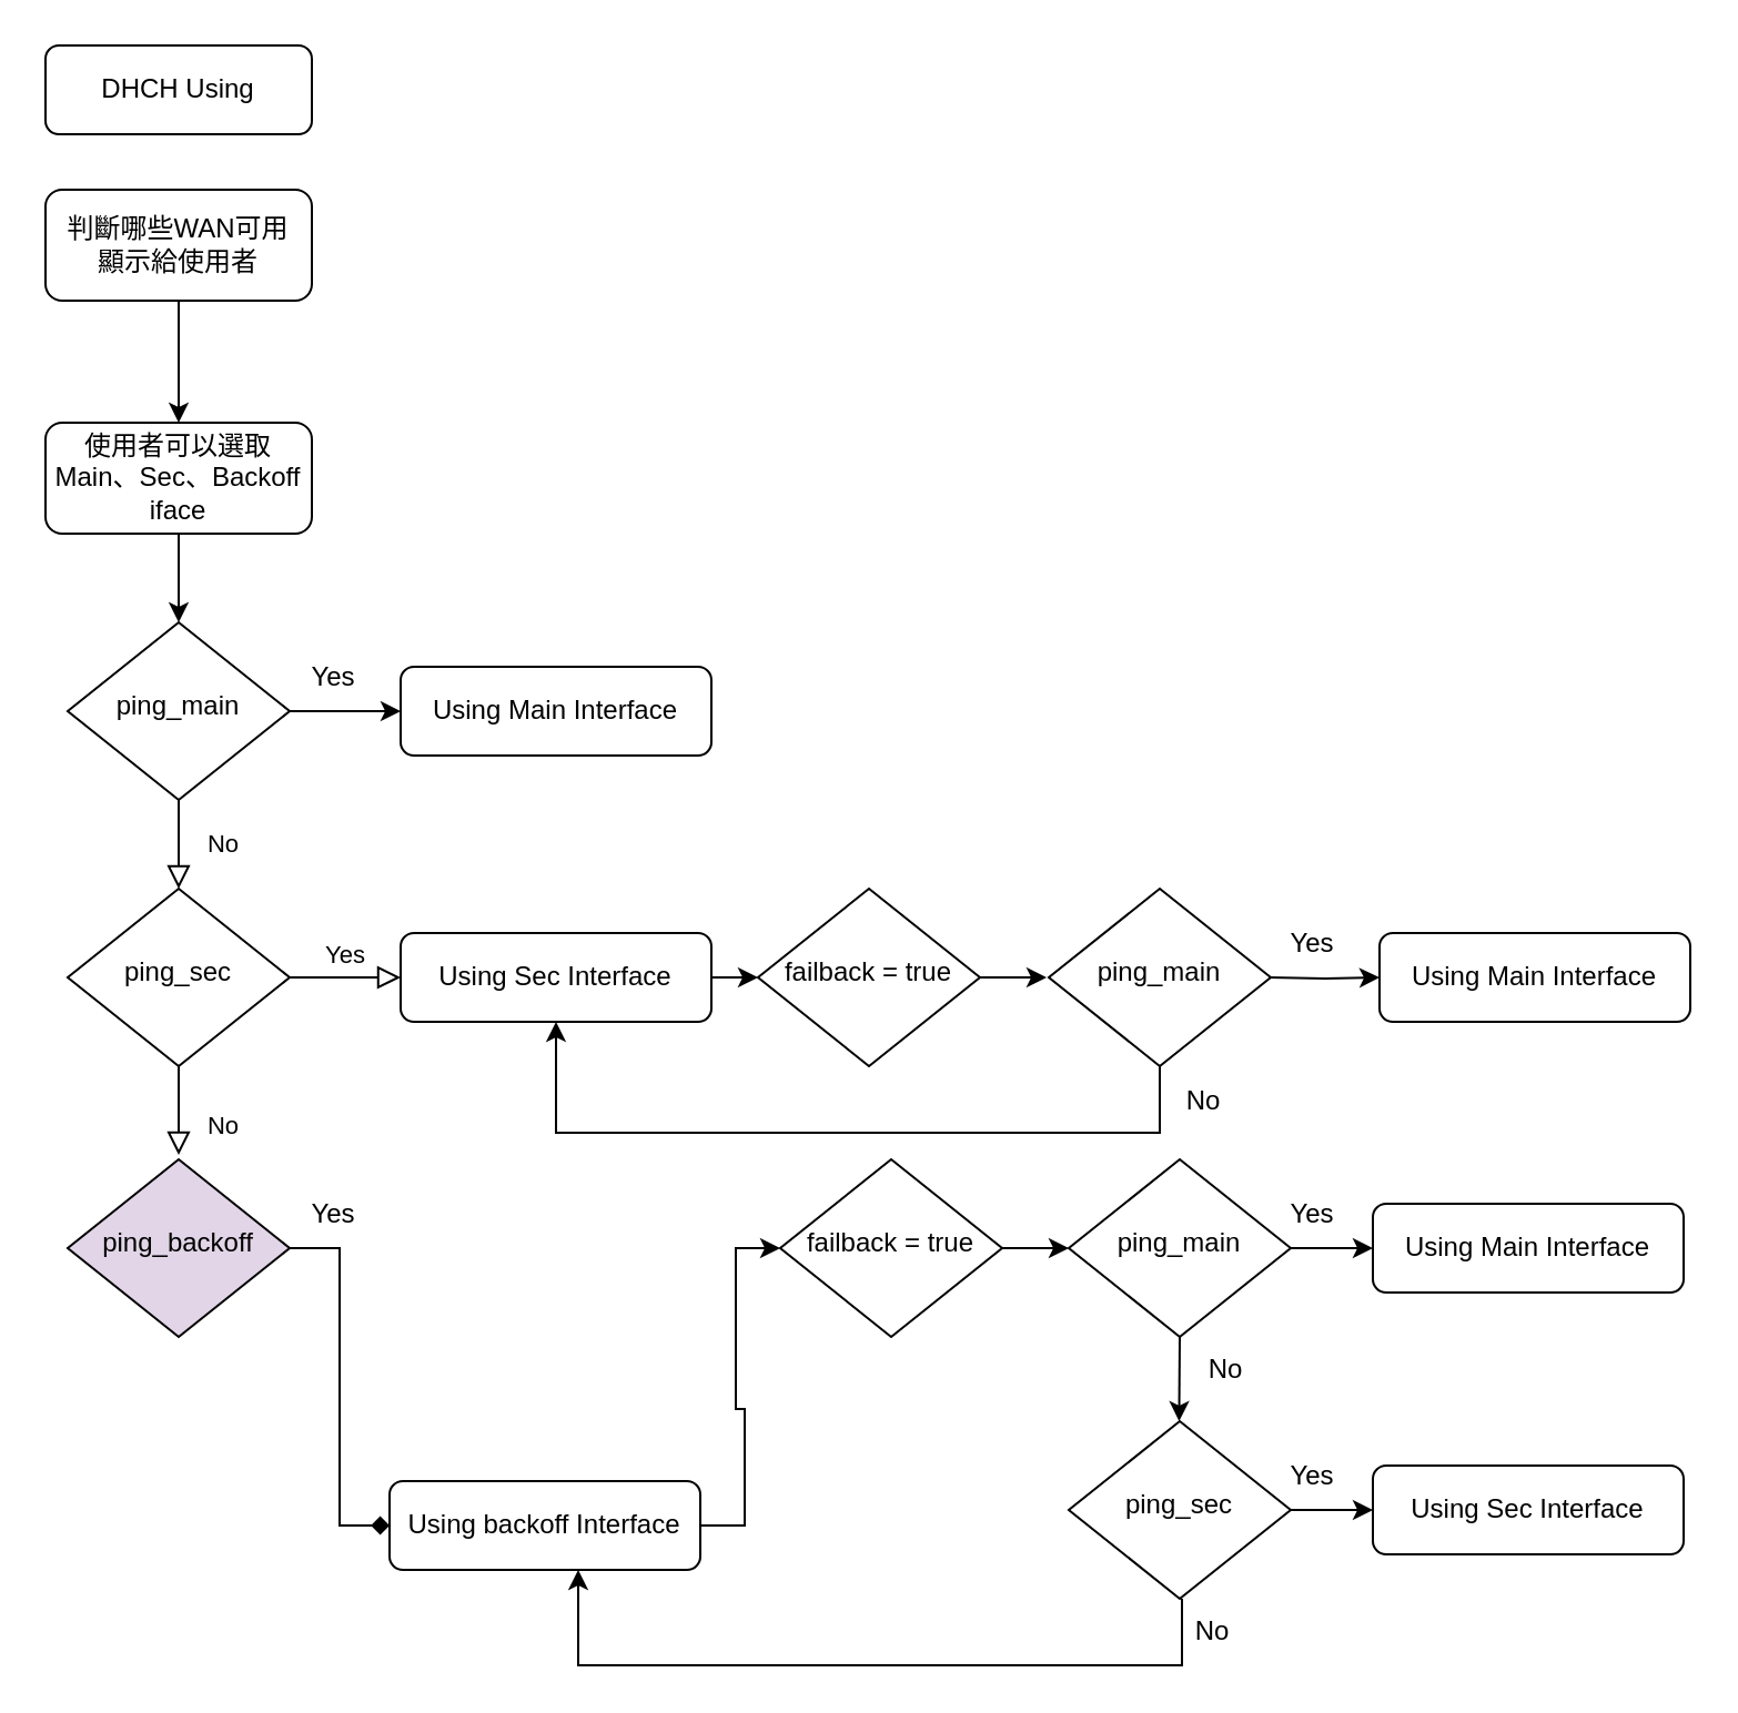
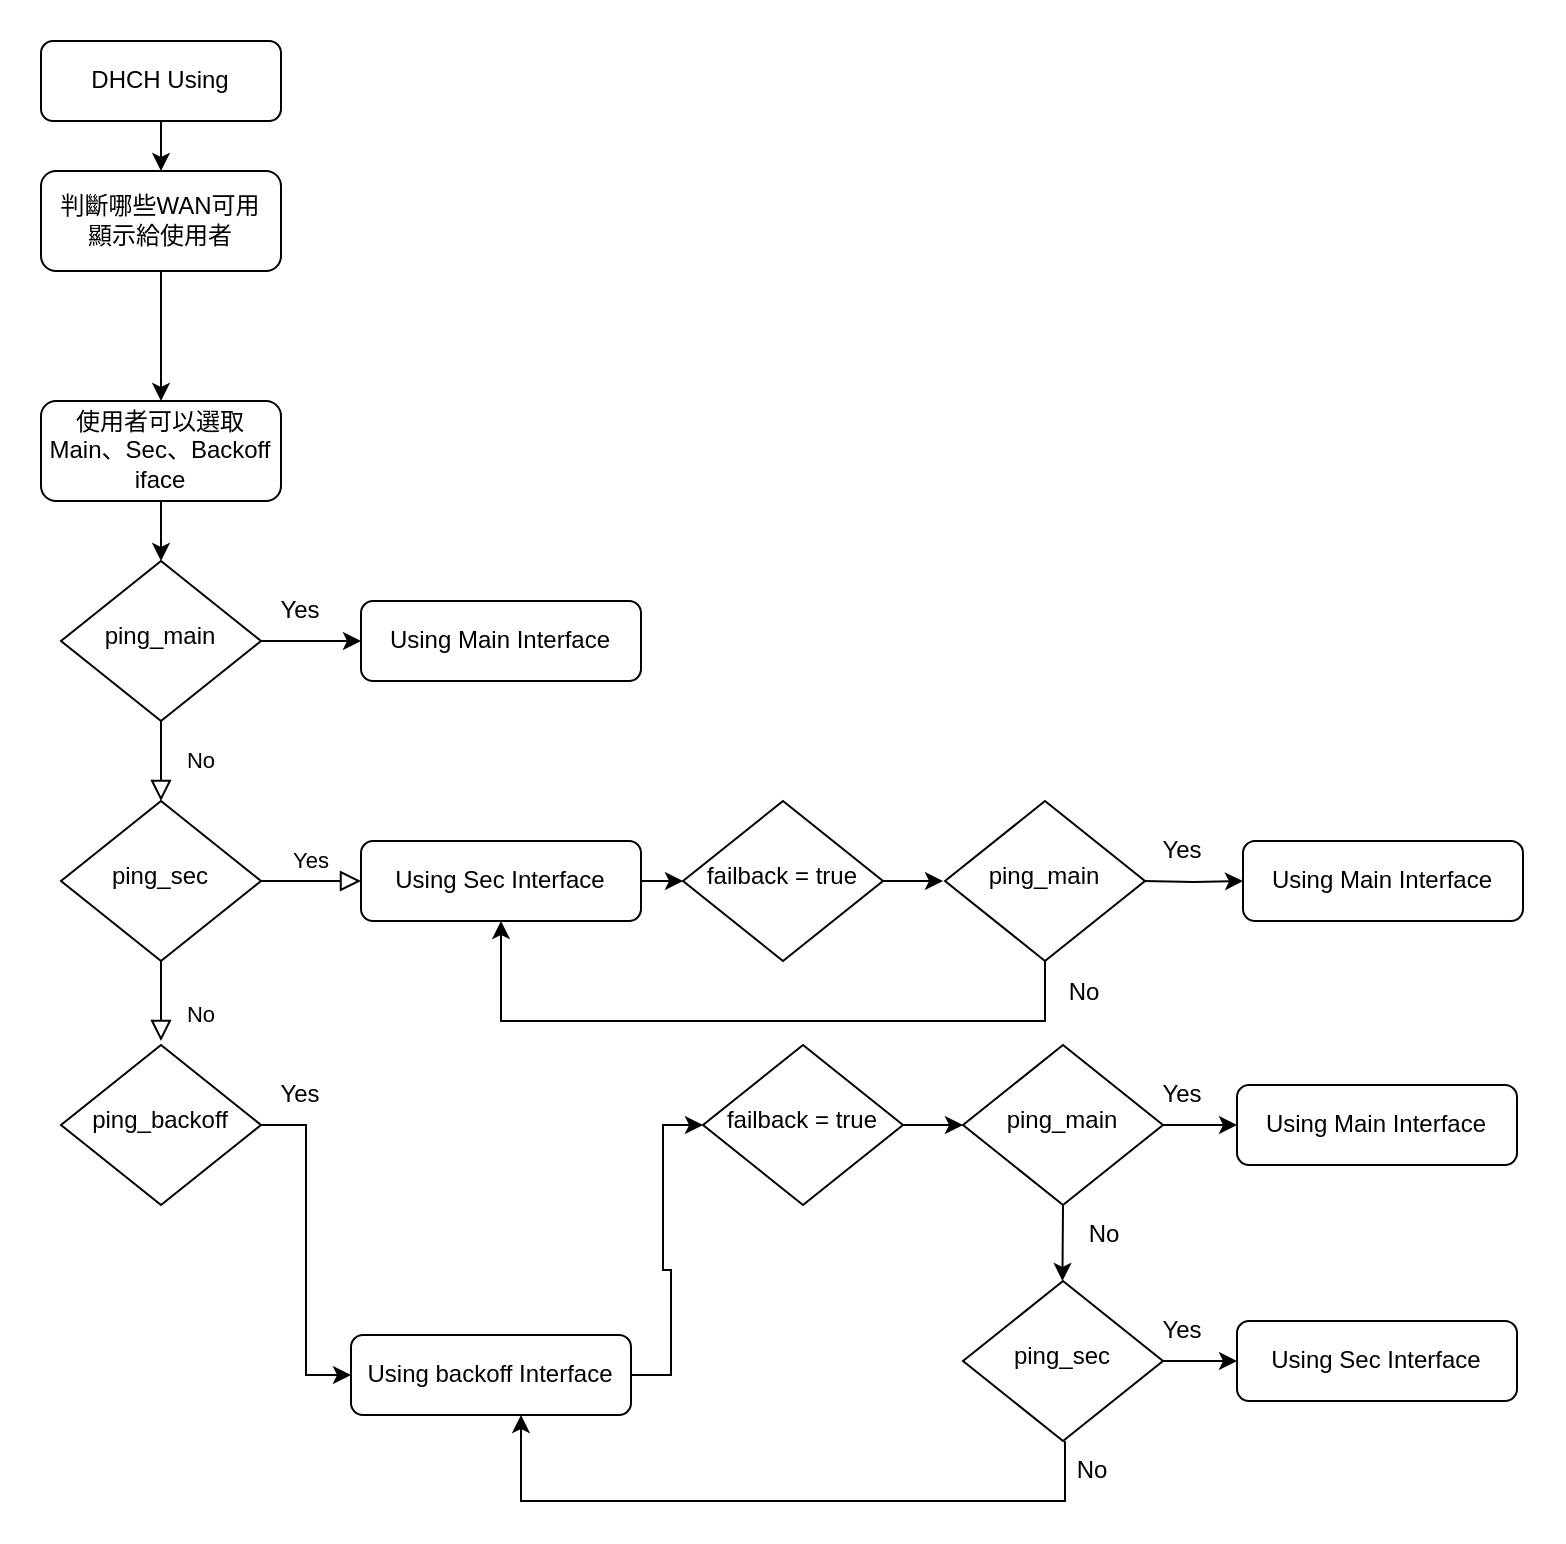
+ <mxCell id="2" style="edgeStyle=orthogonalEdgeStyle;rounded=0;orthogonalLoop=1;jettySize=auto;html=1;exitX=0.5;exitY=1;exitDx=0;exitDy=0;entryX=0.5;entryY=0;entryDx=0;entryDy=0;" edge="1" parent="1" source="3" target="23"><mxGeometry relative="1" as="geometry" /></mxCell>
- <mxCell id="25" value="使用者可以選取&lt;br&gt;Main、Sec、Backoff&lt;br&gt;iface" style="rounded=1;whiteSpace=wrap;html=1;" parent="1" vertex="1"><mxGeometry x="20" y="190" width="120" height="50" as="geometry" /></mxCell>
+ <mxCell id="25" value="使用者可以選取&lt;br&gt;Main、Sec、Backoff&lt;br&gt;iface" style="rounded=1;whiteSpace=wrap;html=1;" parent="1" vertex="1"><mxGeometry x="20" y="200" width="120" height="50" as="geometry" /></mxCell>
- <mxCell id="15" value="ping_backoff" style="rhombus;whiteSpace=wrap;html=1;shadow=0;fontFamily=Helvetica;fontSize=12;align=center;strokeWidth=1;spacing=6;spacingTop=-4;fillColor=#e1d5e7;" parent="1" vertex="1"><mxGeometry x="30" y="522" width="100" height="80" as="geometry" /></mxCell>
+ <mxCell id="15" value="ping_backoff" style="rhombus;whiteSpace=wrap;html=1;shadow=0;fontFamily=Helvetica;fontSize=12;align=center;strokeWidth=1;spacing=6;spacingTop=-4;" parent="1" vertex="1"><mxGeometry x="30" y="522" width="100" height="80" as="geometry" /></mxCell>
- <mxCell id="14" style="edgeStyle=orthogonalEdgeStyle;rounded=0;orthogonalLoop=1;jettySize=auto;html=1;exitX=1;exitY=0.5;exitDx=0;exitDy=0;entryX=0;entryY=0.5;entryDx=0;entryDy=0;endArrow=diamond;" parent="1" source="15" target="17" edge="1"><mxGeometry relative="1" as="geometry" /></mxCell>
+ <mxCell id="14" style="edgeStyle=orthogonalEdgeStyle;rounded=0;orthogonalLoop=1;jettySize=auto;html=1;exitX=1;exitY=0.5;exitDx=0;exitDy=0;entryX=0;entryY=0.5;entryDx=0;entryDy=0;" parent="1" source="15" target="17" edge="1"><mxGeometry relative="1" as="geometry" /></mxCell>
